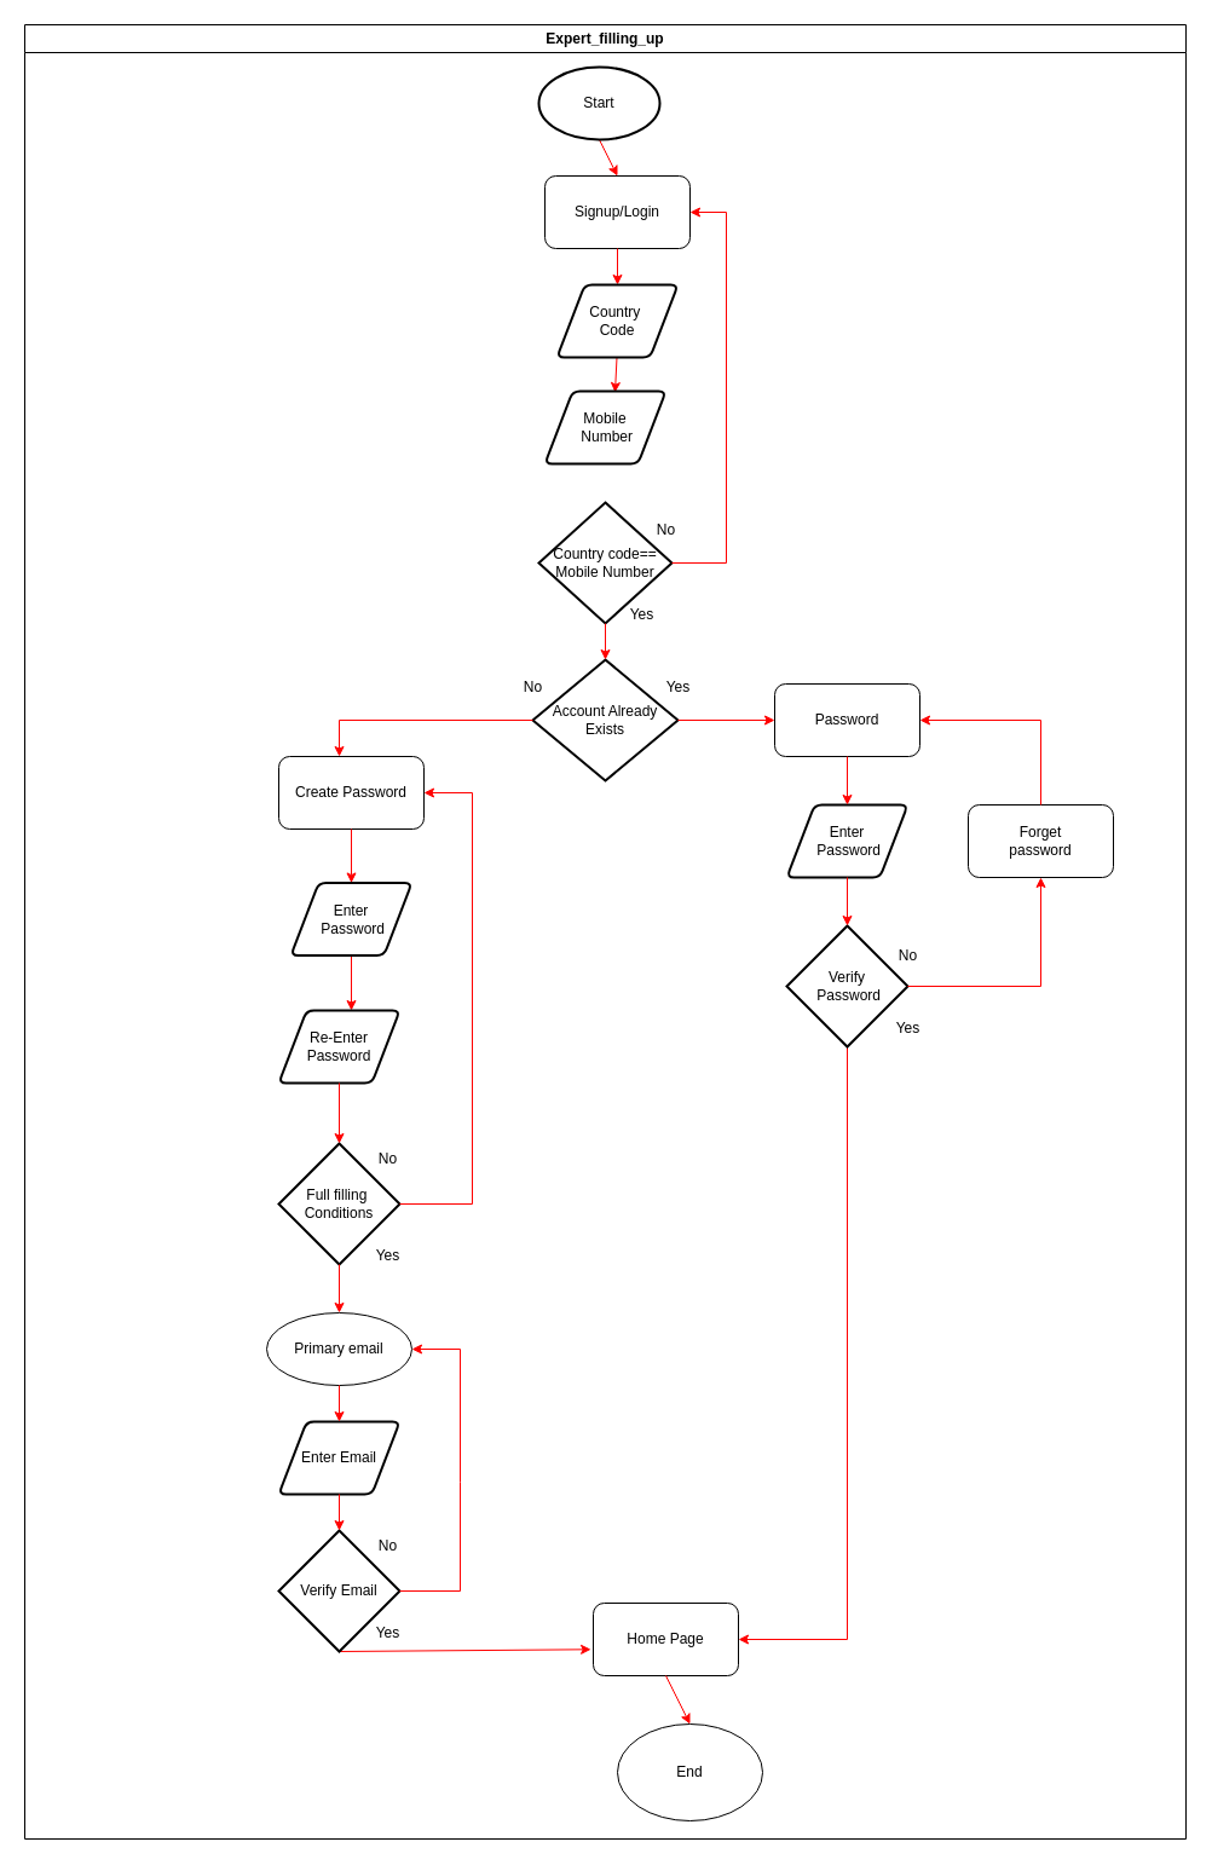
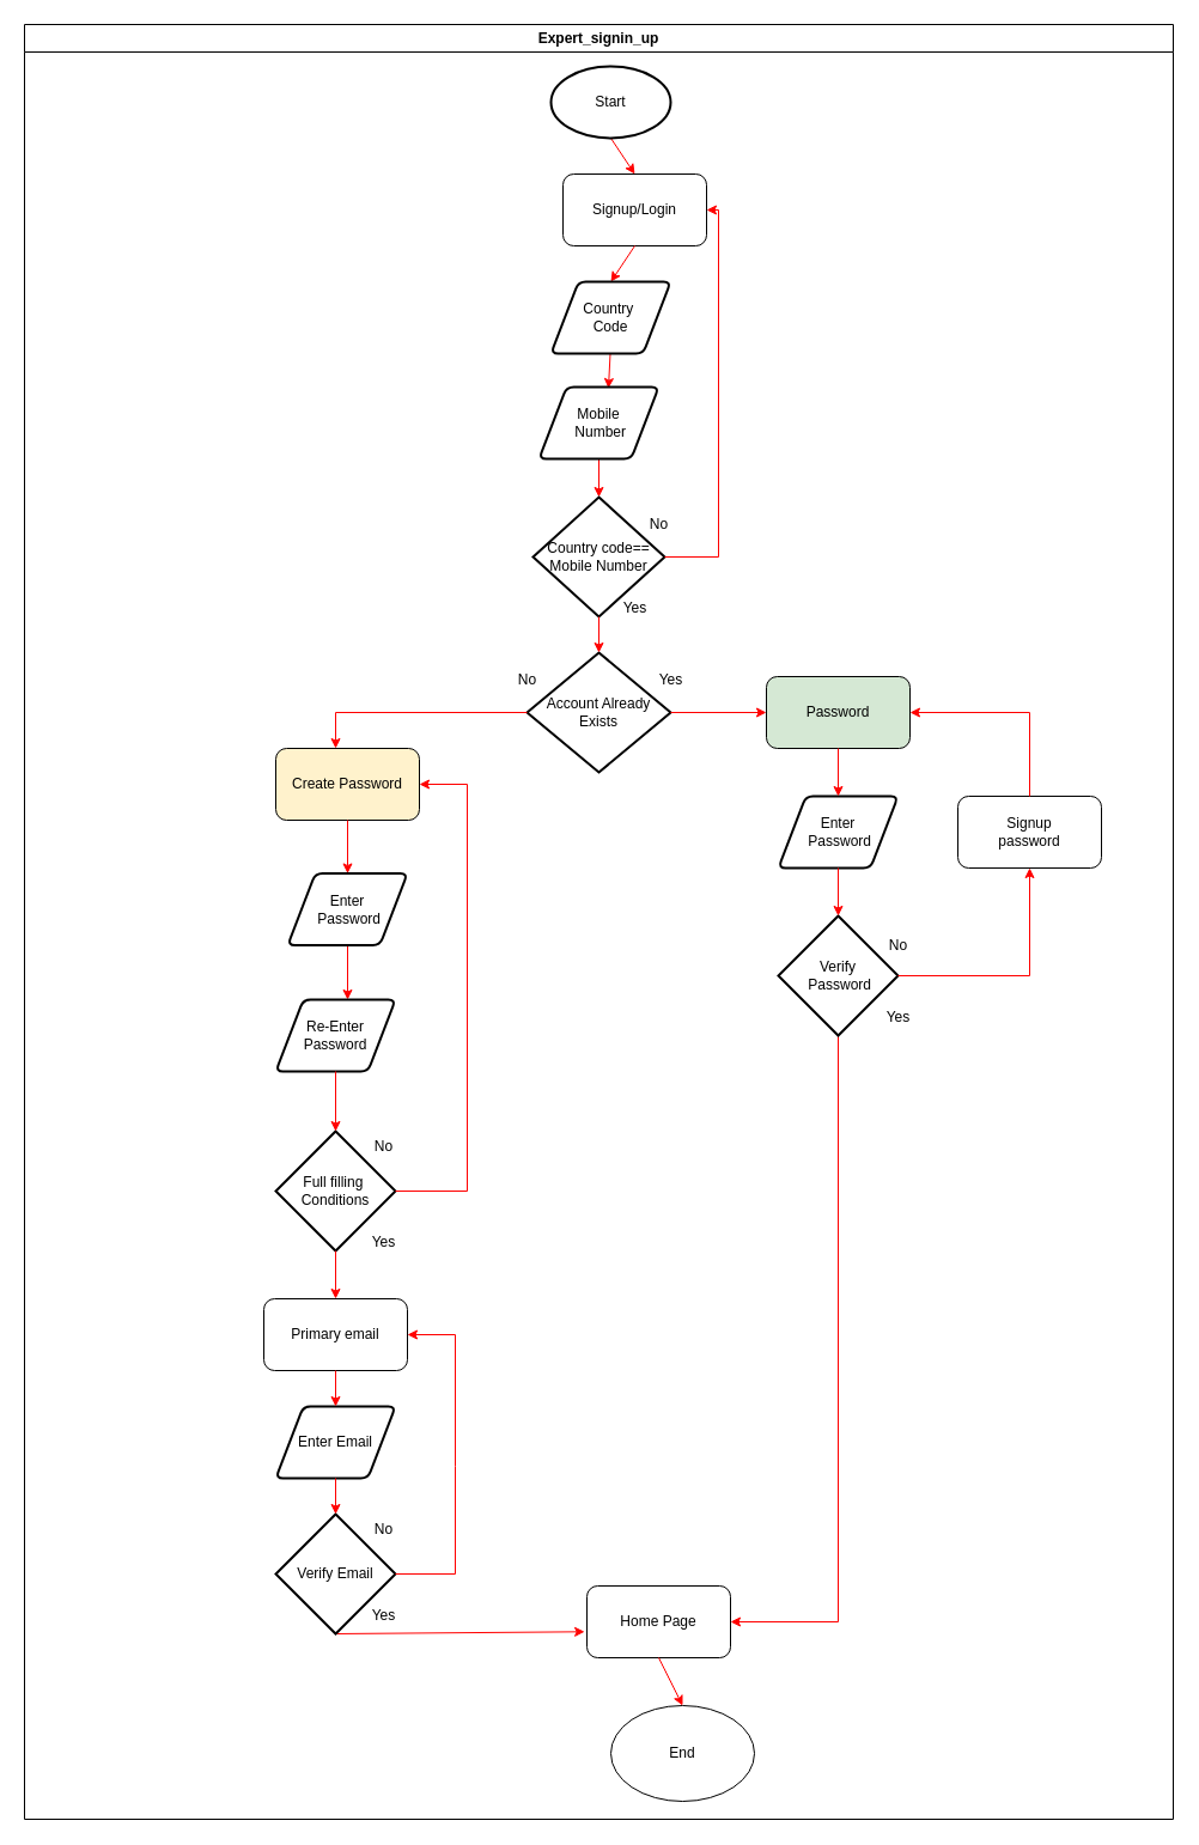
- <mxCell id="54" value="Expert_filling_up" style="swimlane;whiteSpace=wrap;html=1;" vertex="1" parent="1"><mxGeometry x="20" y="20" width="960" height="1500" as="geometry" /></mxCell>
+ <mxCell id="54" value="Expert_signin_up" style="swimlane;whiteSpace=wrap;html=1;" vertex="1" parent="1"><mxGeometry x="20" y="20" width="960" height="1500" as="geometry" /></mxCell>
- <mxCell id="3" value="Start" style="strokeWidth=2;html=1;shape=mxgraph.flowchart.start_1;whiteSpace=wrap;" vertex="1" parent="1"><mxGeometry x="445" y="55" width="100" height="60" as="geometry" /></mxCell>
+ <mxCell id="3" value="Start" style="strokeWidth=2;html=1;shape=mxgraph.flowchart.start_1;whiteSpace=wrap;" vertex="1" parent="1"><mxGeometry x="460" y="55" width="100" height="60" as="geometry" /></mxCell>
- <mxCell id="4" value="Signup/Login" style="rounded=1;whiteSpace=wrap;html=1;" vertex="1" parent="1"><mxGeometry x="450" y="145" width="120" height="60" as="geometry" /></mxCell>
+ <mxCell id="4" value="Signup/Login" style="rounded=1;whiteSpace=wrap;html=1;" vertex="1" parent="1"><mxGeometry x="470" y="145" width="120" height="60" as="geometry" /></mxCell>
+ <mxCell id="7" value="" style="endArrow=classic;html=1;rounded=0;strokeColor=#FF0000;exitX=0.5;exitY=1;exitDx=0;exitDy=0;" edge="1" source="12" target="16" parent="1"><mxGeometry width="50" height="50" relative="1" as="geometry"><mxPoint x="129.5" y="255" as="sourcePoint" /><mxPoint x="129.5" y="305" as="targetPoint" /></mxGeometry></mxCell>
- <mxCell id="19" value="Password" style="rounded=1;whiteSpace=wrap;html=1;" vertex="1" parent="1"><mxGeometry x="640" y="565" width="120" height="60" as="geometry" /></mxCell>
+ <mxCell id="19" value="Password" style="rounded=1;whiteSpace=wrap;html=1;fillColor=#d5e8d4;" vertex="1" parent="1"><mxGeometry x="640" y="565" width="120" height="60" as="geometry" /></mxCell>
- <mxCell id="21" value="Create Password" style="rounded=1;whiteSpace=wrap;html=1;" vertex="1" parent="1"><mxGeometry x="230" y="625" width="120" height="60" as="geometry" /></mxCell>
+ <mxCell id="21" value="Create Password" style="rounded=1;whiteSpace=wrap;html=1;fillColor=#fff2cc;" vertex="1" parent="1"><mxGeometry x="230" y="625" width="120" height="60" as="geometry" /></mxCell>
- <mxCell id="18" value="Forget&lt;br&gt;password" style="rounded=1;whiteSpace=wrap;html=1;" vertex="1" parent="1"><mxGeometry x="800" y="665" width="120" height="60" as="geometry" /></mxCell>
+ <mxCell id="18" value="Signup&lt;br&gt;password" style="rounded=1;whiteSpace=wrap;html=1;" vertex="1" parent="1"><mxGeometry x="800" y="665" width="120" height="60" as="geometry" /></mxCell>
- <mxCell id="20" value="Primary&amp;nbsp;email" style="ellipse;whiteSpace=wrap;html=1;" vertex="1" parent="1"><mxGeometry x="220" y="1085" width="120" height="60" as="geometry" /></mxCell>
+ <mxCell id="20" value="Primary&amp;nbsp;email" style="rounded=1;whiteSpace=wrap;html=1;" vertex="1" parent="1"><mxGeometry x="220" y="1085" width="120" height="60" as="geometry" /></mxCell>
